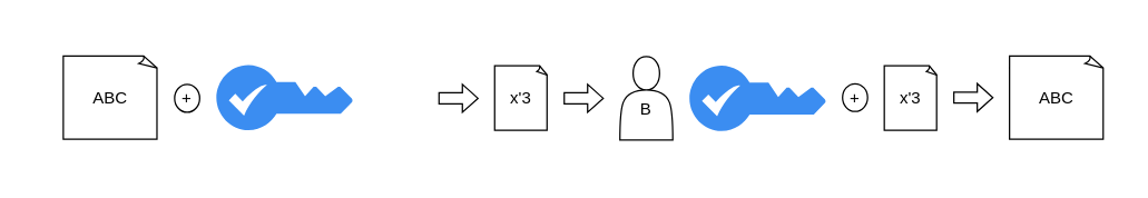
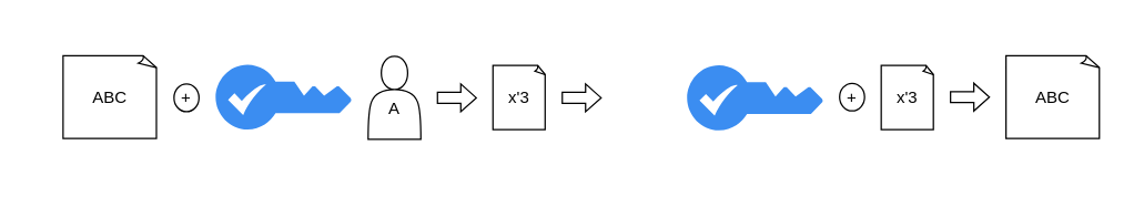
+ <mxCell id="3" value="&lt;br&gt;A" style="shape=actor;whiteSpace=wrap;html=1;" parent="1" vertex="1"><mxGeometry x="265" y="40" width="38" height="60" as="geometry" /></mxCell>
- <mxCell id="4" value="&lt;br&gt;B" style="shape=actor;whiteSpace=wrap;html=1;" parent="1" vertex="1"><mxGeometry x="445" y="40" width="38" height="60" as="geometry" /></mxCell>
